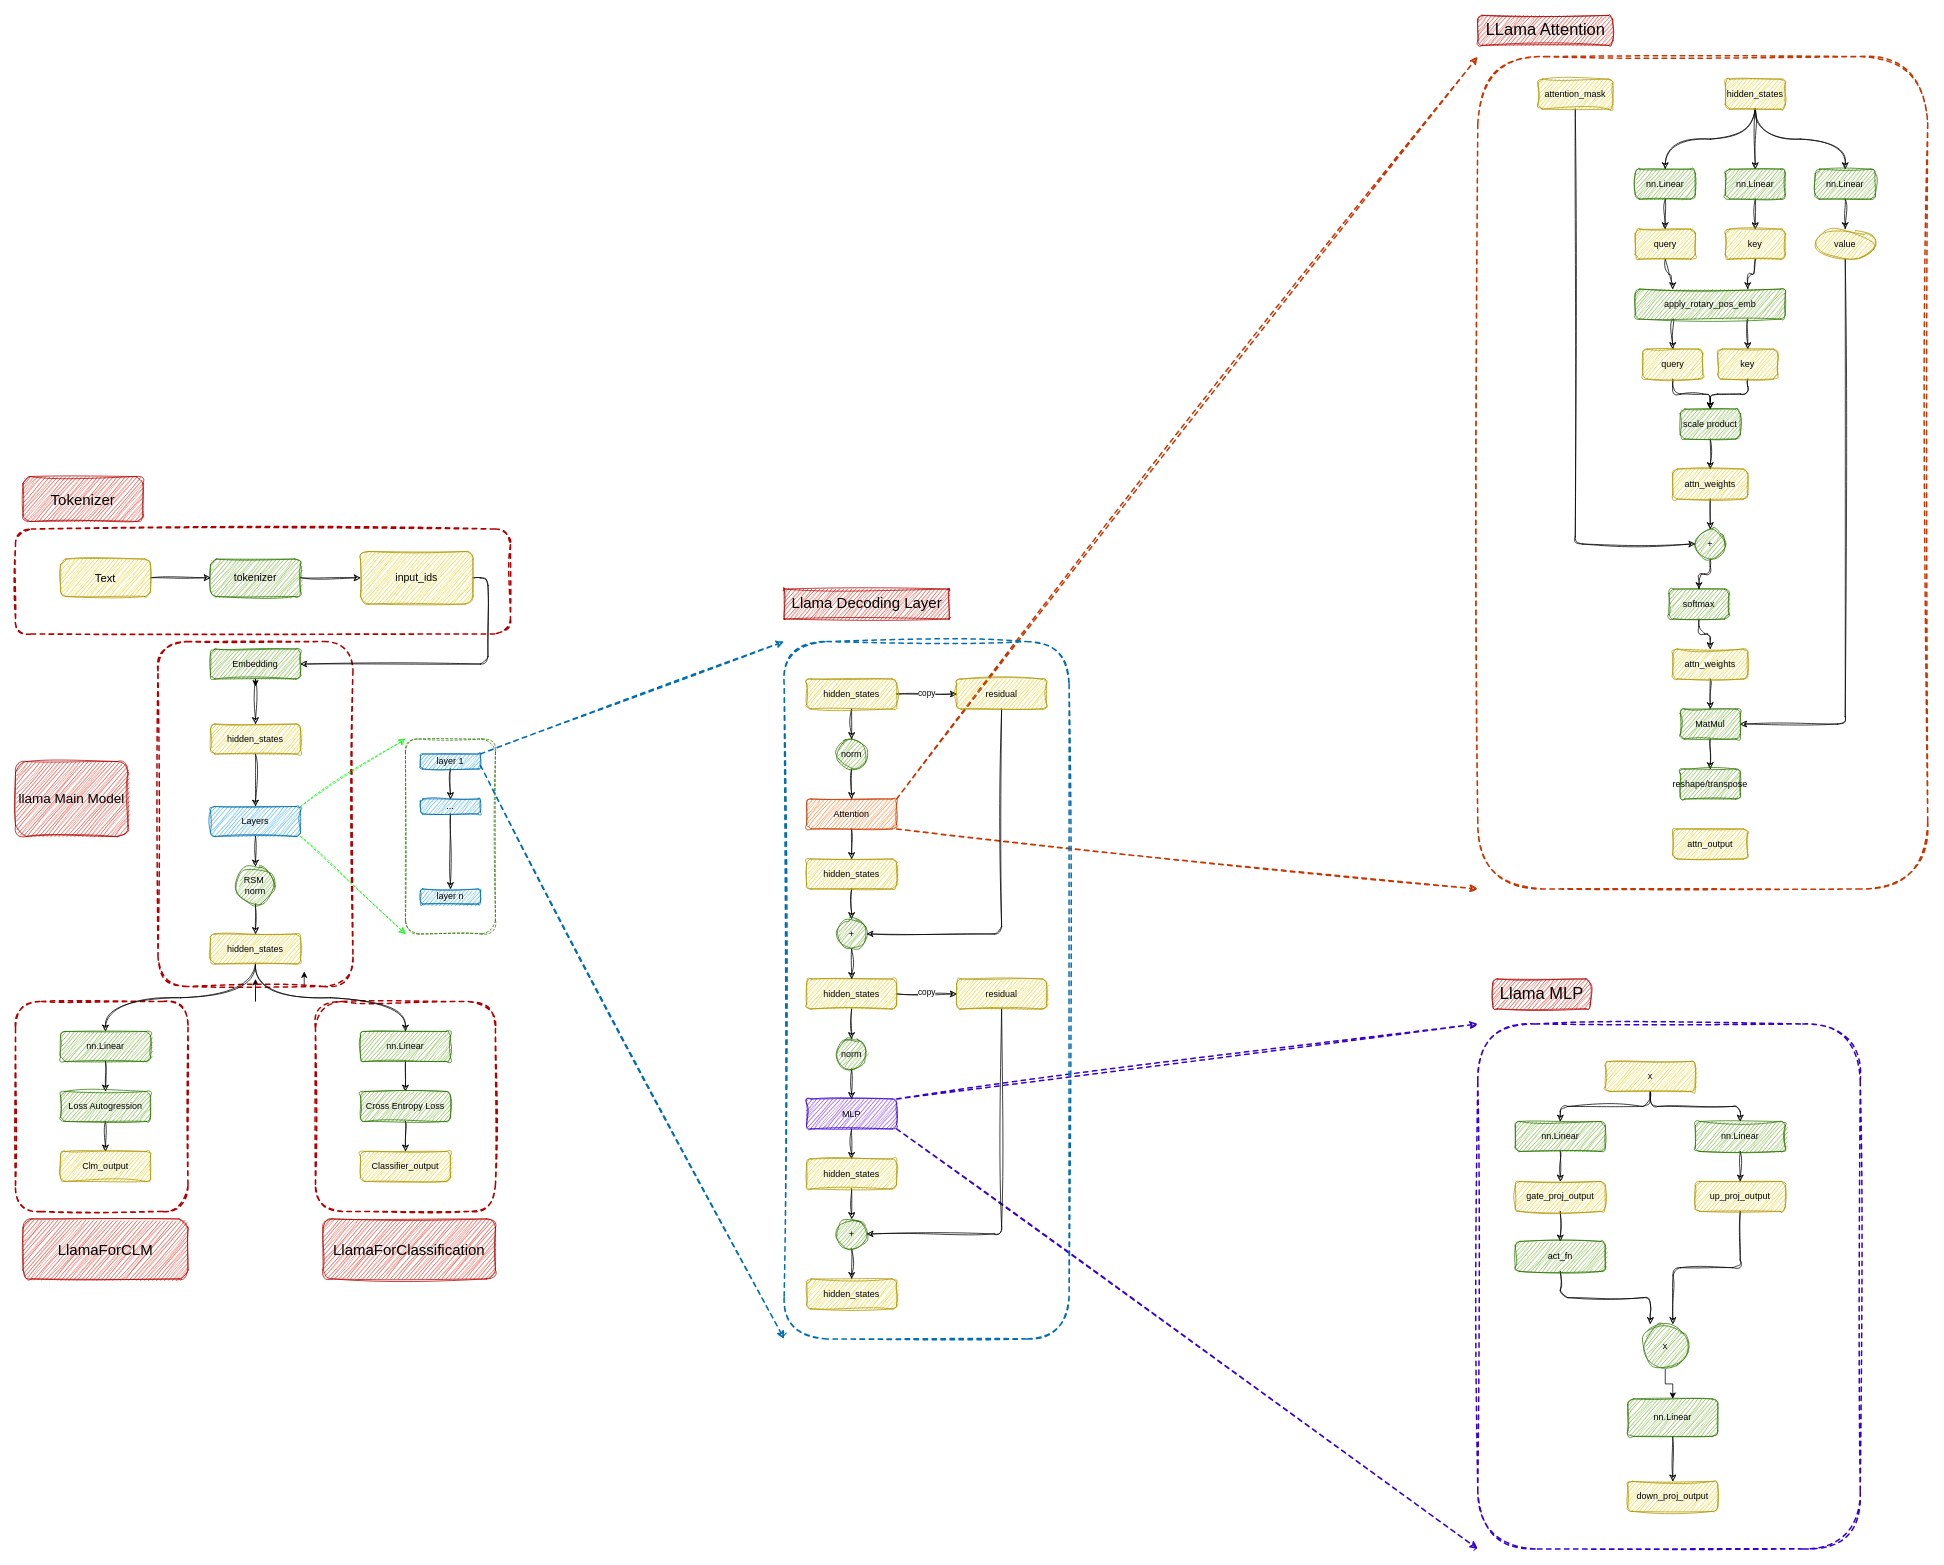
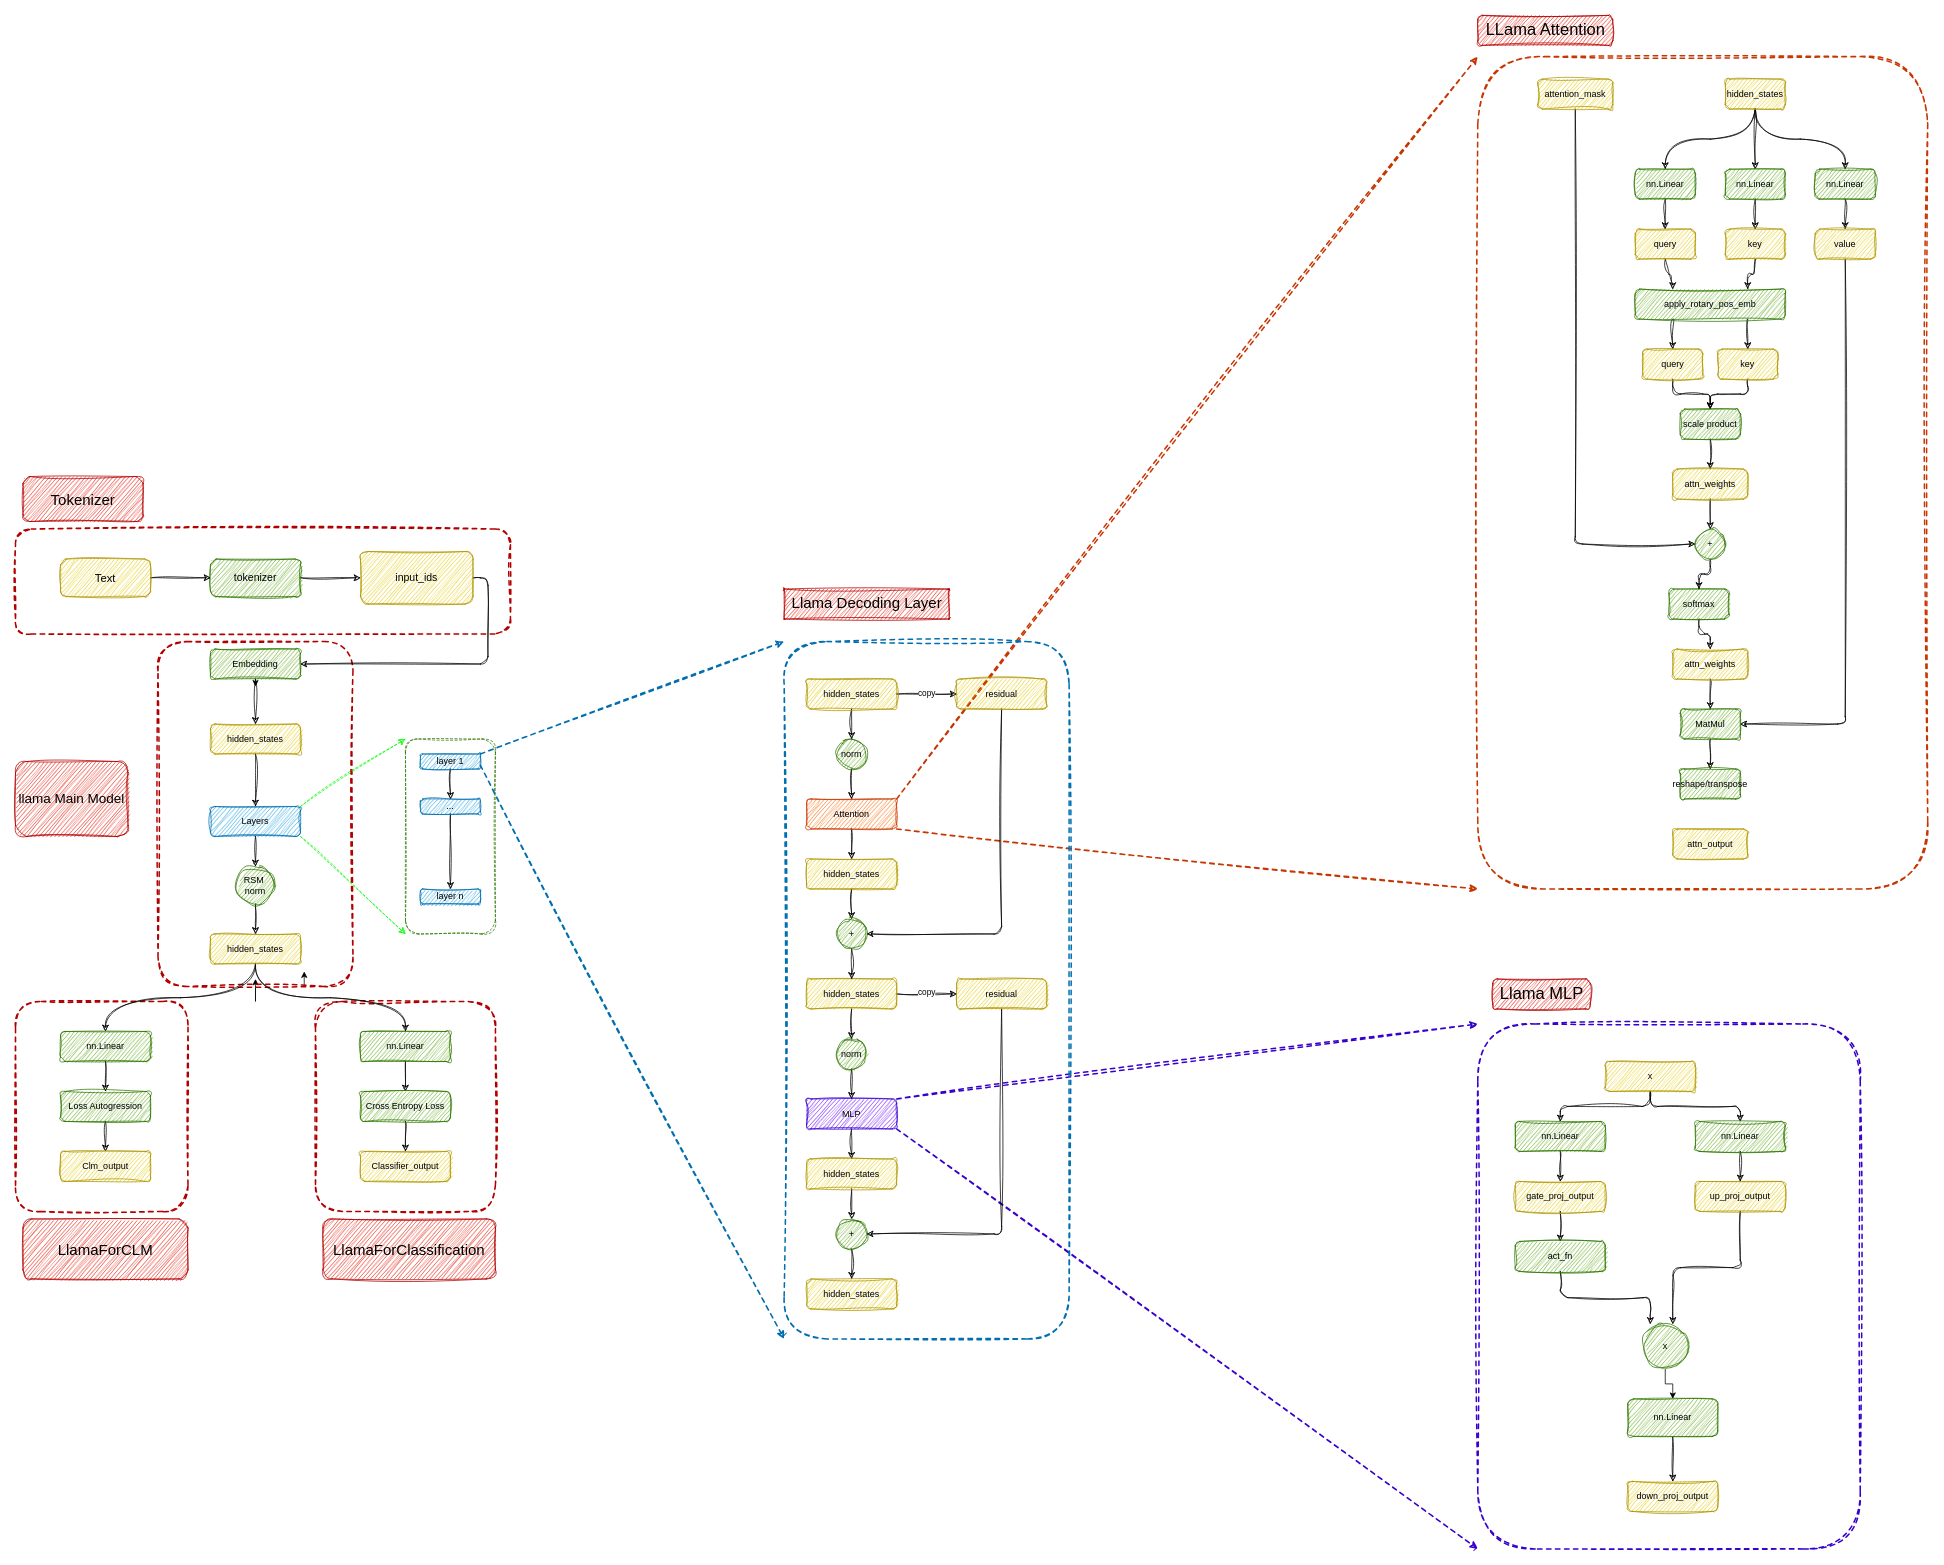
- <mxCell id="69" value="value" style="ellipse;whiteSpace=wrap;html=1;fillColor=#e3c800;fontColor=#000000;strokeColor=#B09500;sketch=1;curveFitting=1;jiggle=2;" parent="1" vertex="1"><mxGeometry x="2420" y="305" width="80" height="40" as="geometry" /></mxCell>
+ <mxCell id="69" value="value" style="rounded=1;whiteSpace=wrap;html=1;fillColor=#e3c800;fontColor=#000000;strokeColor=#B09500;sketch=1;curveFitting=1;jiggle=2;" parent="1" vertex="1"><mxGeometry x="2420" y="305" width="80" height="40" as="geometry" /></mxCell>
